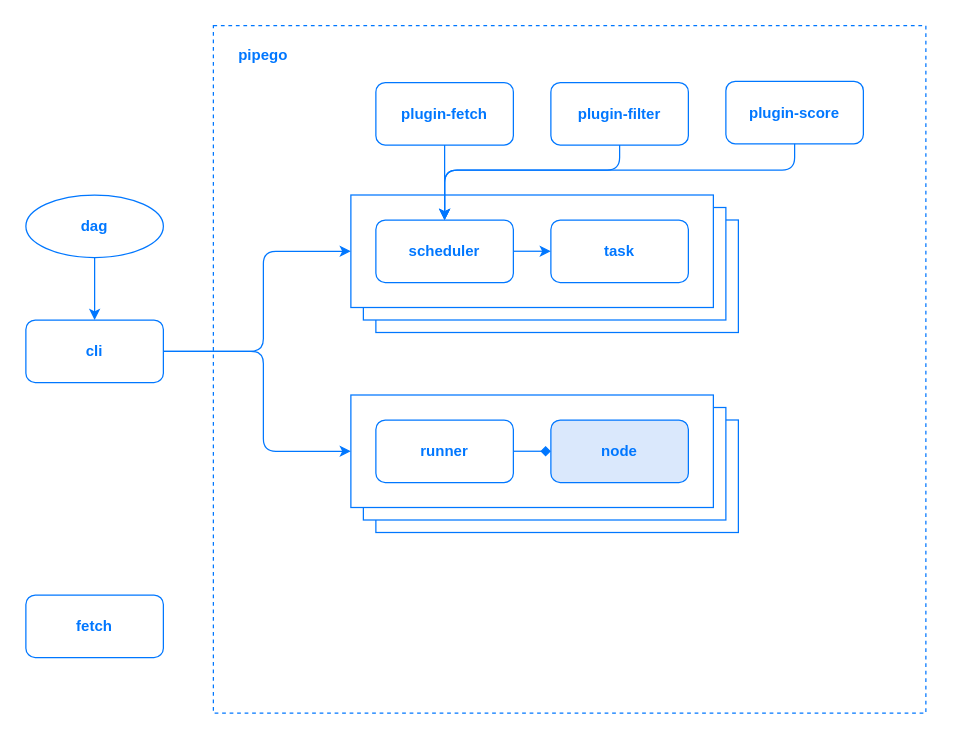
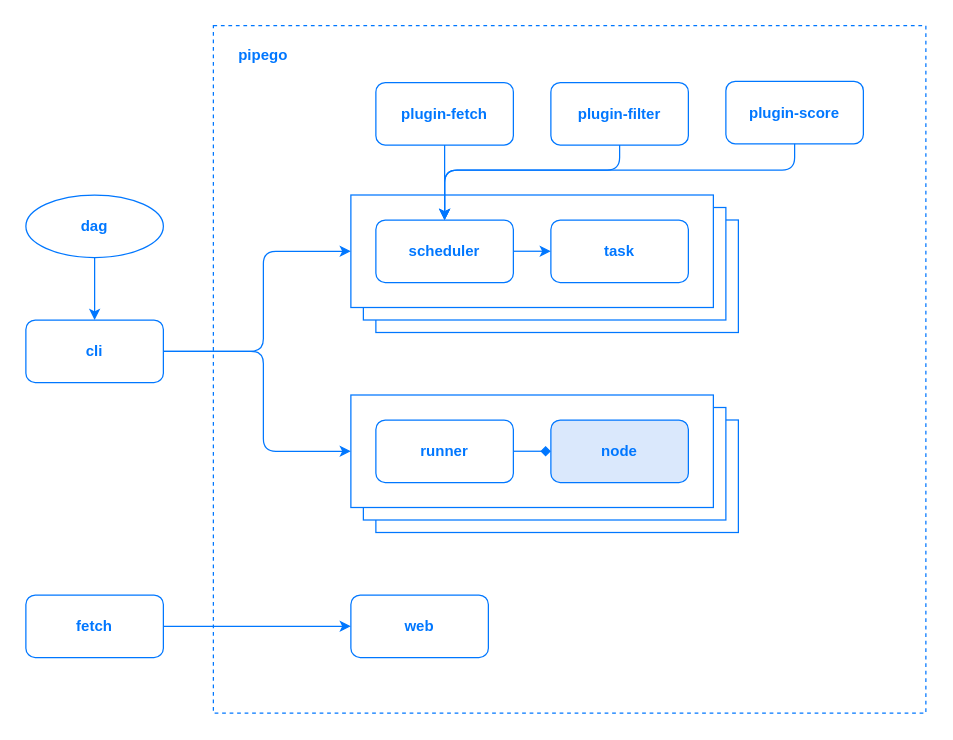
+ <mxCell id="18" value="" style="endArrow=classic;startArrow=none;html=1;exitX=1;exitY=0.5;exitDx=0;exitDy=0;entryX=0;entryY=0.5;entryDx=0;entryDy=0;startFill=0;fontStyle=1;strokeColor=#0077FF;" parent="1" source="7" target="25" edge="1"><mxGeometry width="50" height="50" relative="1" as="geometry"><mxPoint x="250" y="340" as="sourcePoint" /><mxPoint x="300" y="290" as="targetPoint" /></mxGeometry></mxCell>
+ <mxCell id="25" value="web" style="rounded=1;whiteSpace=wrap;html=1;fontStyle=1;strokeColor=#0077FF;fillColor=none;fontColor=#0077FF;" parent="1" vertex="1"><mxGeometry x="280" y="475.5" width="110" height="50" as="geometry" /></mxCell>
